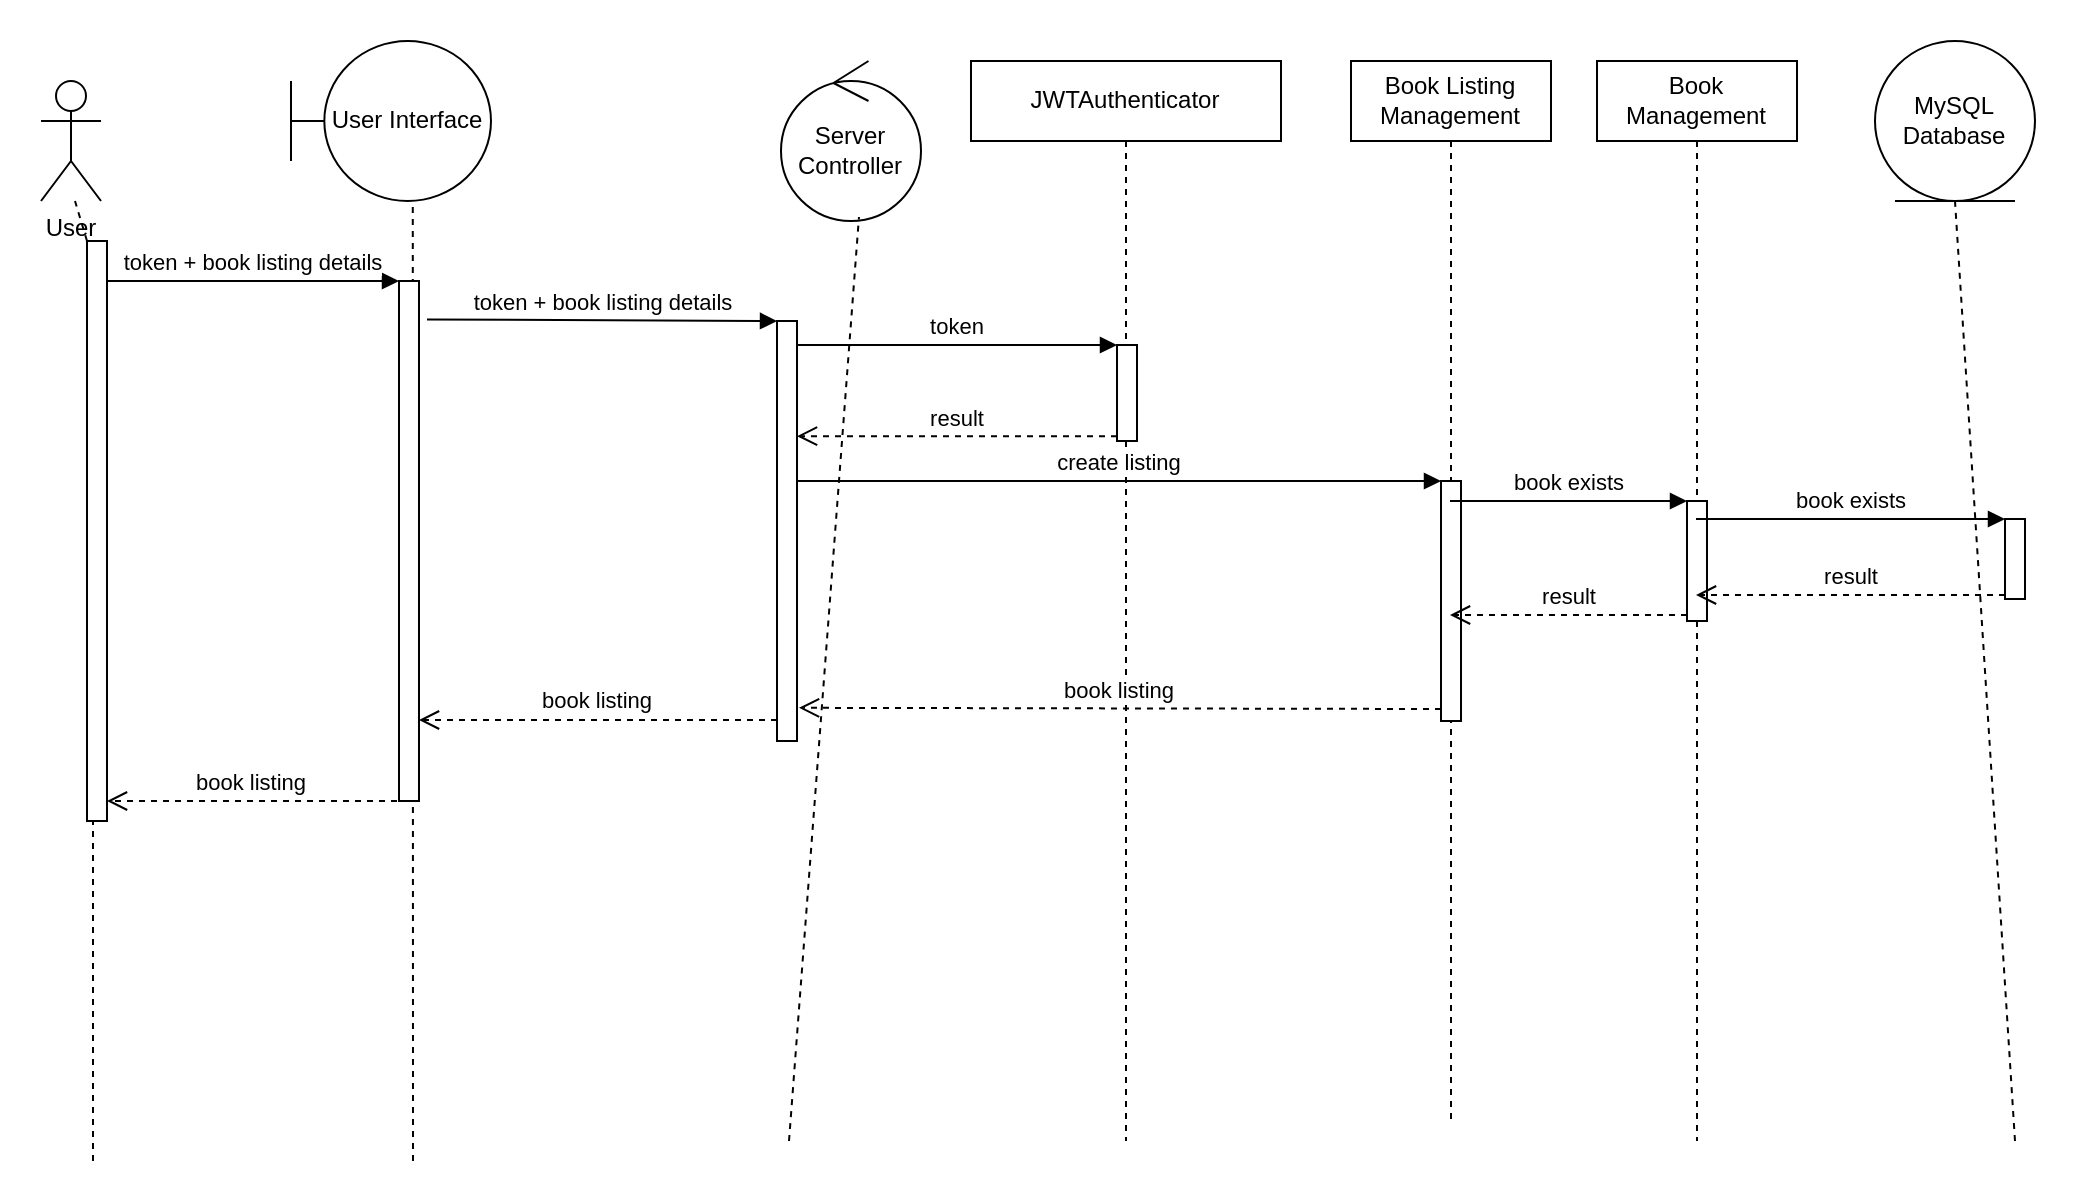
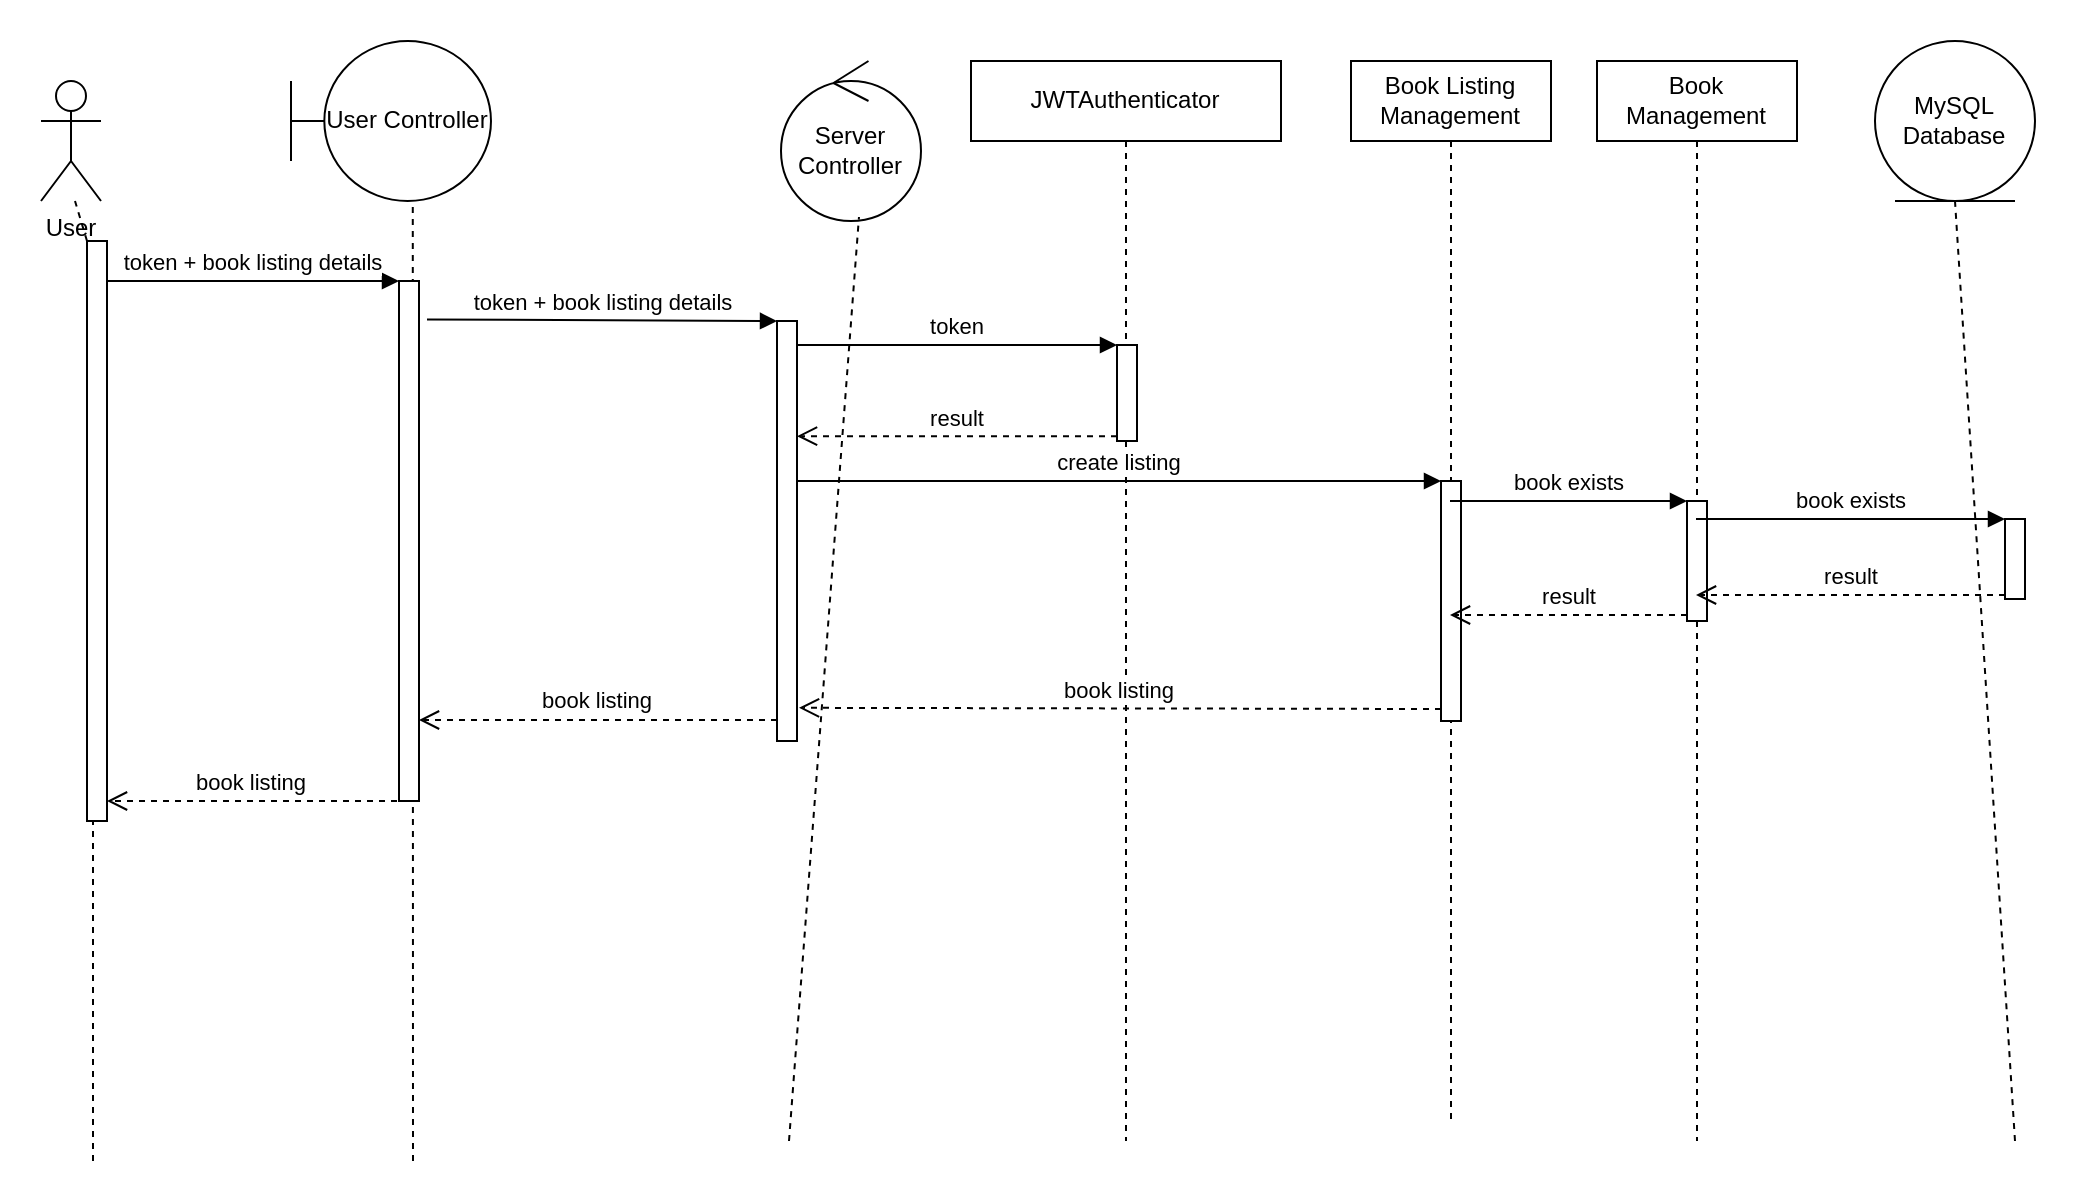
- <mxCell id="4" value="User Interface" style="shape=umlBoundary;whiteSpace=wrap;html=1;" vertex="1" parent="1"><mxGeometry x="145" y="20" width="100" height="80" as="geometry" /></mxCell>
+ <mxCell id="4" value="User Controller" style="shape=umlBoundary;whiteSpace=wrap;html=1;" vertex="1" parent="1"><mxGeometry x="145" y="20" width="100" height="80" as="geometry" /></mxCell>
